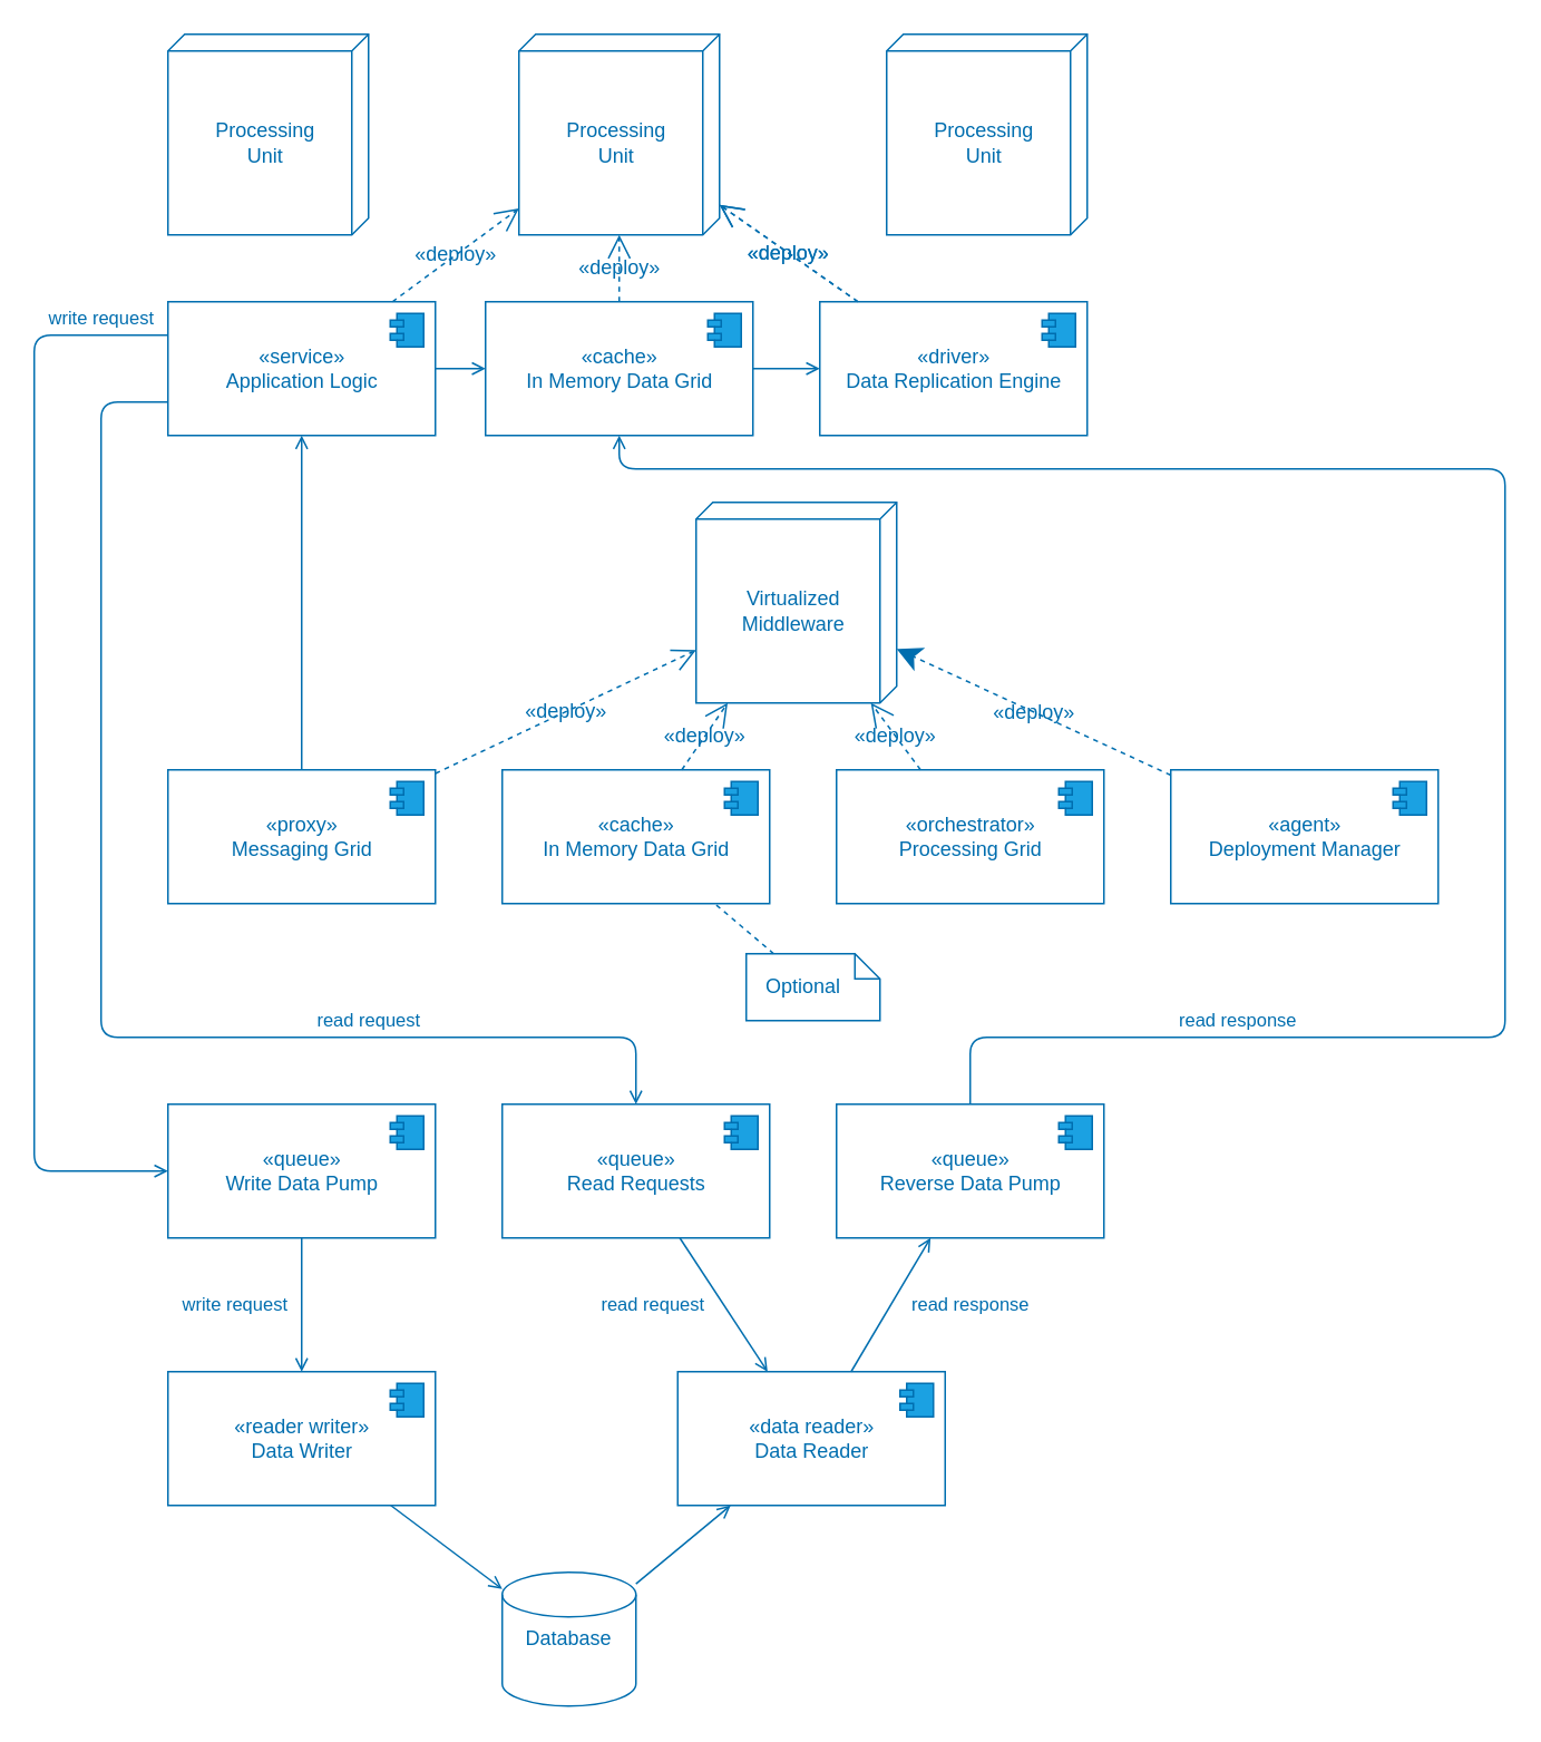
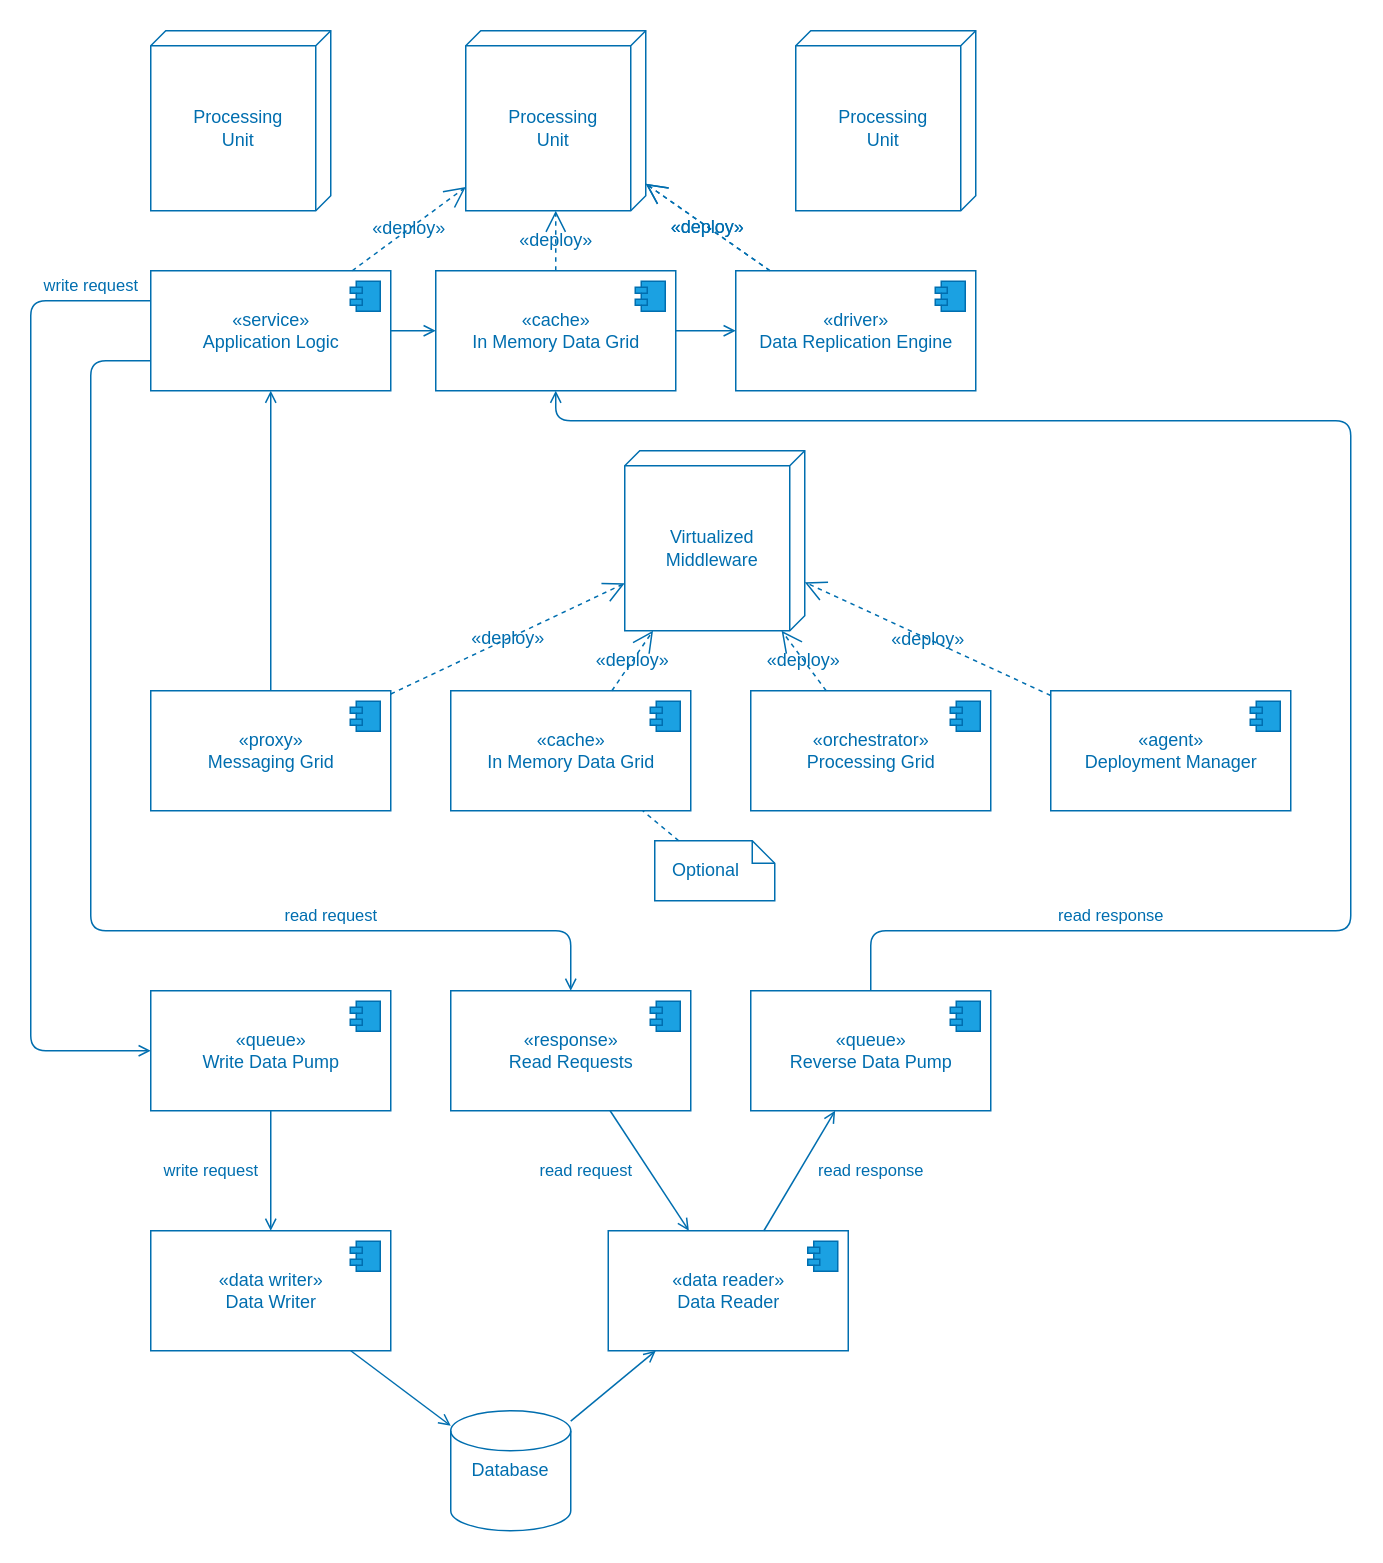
- <mxCell id="30" value="&lt;span style=&quot;font-size: 12px;&quot;&gt;«deploy»&lt;/span&gt;" style="endArrow=classic;endSize=12;dashed=1;html=1;fillColor=#1ba1e2;strokeColor=#006EAF;fontColor=#006EAF;labelBackgroundColor=none;fontStyle=0;" parent="1" source="12" target="20" edge="1"><mxGeometry width="160" relative="1" as="geometry"><mxPoint x="560.286" y="470" as="sourcePoint" /><mxPoint x="530.571" y="430" as="targetPoint" /></mxGeometry></mxCell>
+ <mxCell id="30" value="&lt;span style=&quot;font-size: 12px;&quot;&gt;«deploy»&lt;/span&gt;" style="endArrow=open;endSize=12;dashed=1;html=1;fillColor=#1ba1e2;strokeColor=#006EAF;fontColor=#006EAF;labelBackgroundColor=none;fontStyle=0" parent="1" source="12" target="20" edge="1"><mxGeometry width="160" relative="1" as="geometry"><mxPoint x="560.286" y="470" as="sourcePoint" /><mxPoint x="530.571" y="430" as="targetPoint" /></mxGeometry></mxCell>
- <mxCell id="23" value="Optional" style="shape=note;size=15;align=left;spacingLeft=10;html=1;whiteSpace=wrap;fillColor=none;fontColor=#006EAF;strokeColor=#006EAF;fontStyle=0" parent="1" vertex="1"><mxGeometry x="446" y="570" width="80" height="40" as="geometry" /></mxCell>
+ <mxCell id="23" value="Optional" style="shape=note;size=15;align=left;spacingLeft=10;html=1;whiteSpace=wrap;fillColor=none;fontColor=#006EAF;strokeColor=#006EAF;fontStyle=0" parent="1" vertex="1"><mxGeometry x="436" y="560" width="80" height="40" as="geometry" /></mxCell>
- <mxCell id="39" value="«queue»&lt;br&gt;&lt;span&gt;Read Requests&lt;/span&gt;" style="html=1;dropTarget=0;fillColor=none;fontColor=#006EAF;strokeColor=#006EAF;fontStyle=0" parent="1" vertex="1"><mxGeometry x="300" y="660" width="160" height="80" as="geometry" /></mxCell>
+ <mxCell id="39" value="«response»&lt;br&gt;&lt;span&gt;Read Requests&lt;/span&gt;" style="html=1;dropTarget=0;fillColor=none;fontColor=#006EAF;strokeColor=#006EAF;fontStyle=0" parent="1" vertex="1"><mxGeometry x="300" y="660" width="160" height="80" as="geometry" /></mxCell>
- <mxCell id="35" value="«reader writer»&lt;br&gt;&lt;span&gt;Data Writer&lt;/span&gt;" style="html=1;dropTarget=0;fillColor=none;fontColor=#006EAF;strokeColor=#006EAF;fontStyle=0" parent="1" vertex="1"><mxGeometry x="100" y="820" width="160" height="80" as="geometry" /></mxCell>
+ <mxCell id="35" value="«data writer»&lt;br&gt;&lt;span&gt;Data Writer&lt;/span&gt;" style="html=1;dropTarget=0;fillColor=none;fontColor=#006EAF;strokeColor=#006EAF;fontStyle=0" parent="1" vertex="1"><mxGeometry x="100" y="820" width="160" height="80" as="geometry" /></mxCell>
